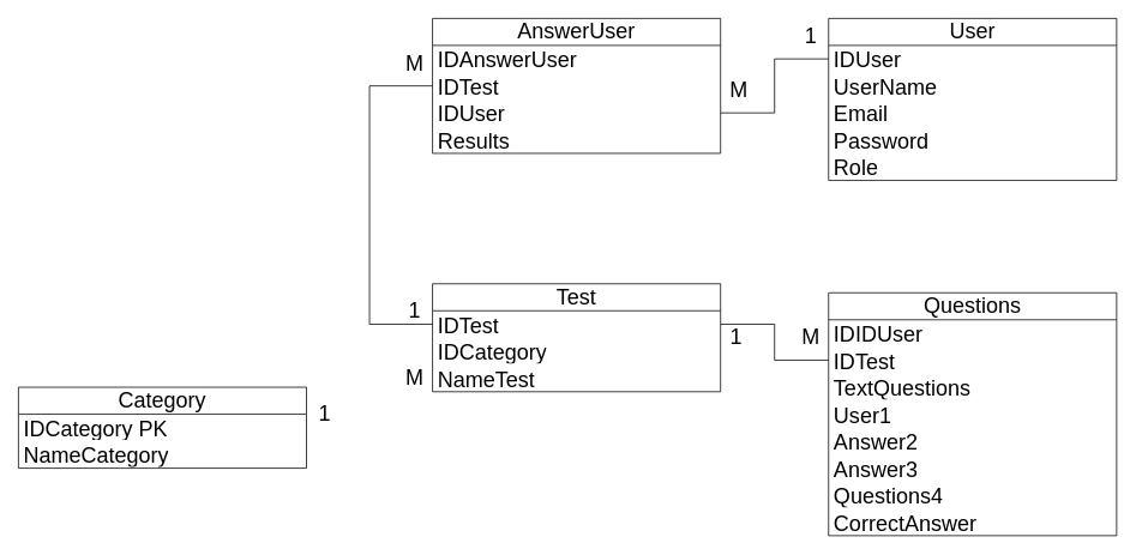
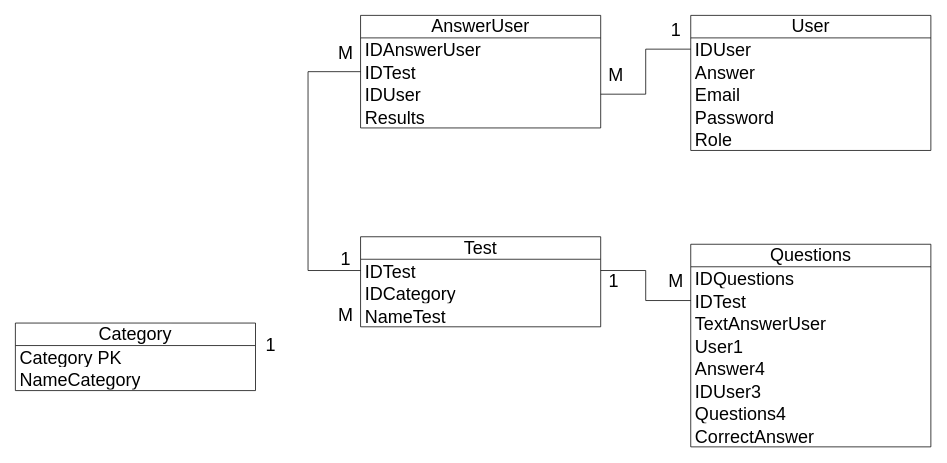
- <mxCell id="25" value="&lt;div style=&quot;text-align: center; font-size: 24px;&quot;&gt;&lt;span style=&quot;font-size: 24px; background-color: initial;&quot;&gt;UserName&lt;/span&gt;&lt;/div&gt;" style="text;strokeColor=none;fillColor=none;align=left;verticalAlign=middle;spacingLeft=4;spacingRight=4;overflow=hidden;points=[[0,0.5],[1,0.5]];portConstraint=eastwest;rotatable=0;whiteSpace=wrap;html=1;fontSize=24;" vertex="1" parent="23"><mxGeometry y="60" width="320" height="30" as="geometry" /></mxCell>
+ <mxCell id="25" value="&lt;div style=&quot;text-align: center; font-size: 24px;&quot;&gt;&lt;span style=&quot;font-size: 24px; background-color: initial;&quot;&gt;Answer&lt;/span&gt;&lt;/div&gt;" style="text;strokeColor=none;fillColor=none;align=left;verticalAlign=middle;spacingLeft=4;spacingRight=4;overflow=hidden;points=[[0,0.5],[1,0.5]];portConstraint=eastwest;rotatable=0;whiteSpace=wrap;html=1;fontSize=24;" vertex="1" parent="23"><mxGeometry y="60" width="320" height="30" as="geometry" /></mxCell>
- <mxCell id="10" value="ID&lt;span style=&quot;font-family: Arial, Helvetica, &amp;quot;Arial Unicode MS&amp;quot;, sans-serif; font-size: 24px; white-space-collapse: preserve; background-color: rgba(255, 255, 255, 0.05);&quot;&gt;IDUser&lt;/span&gt;" style="text;strokeColor=none;fillColor=none;align=left;verticalAlign=middle;spacingLeft=4;spacingRight=4;overflow=hidden;points=[[0,0.5],[1,0.5]];portConstraint=eastwest;rotatable=0;whiteSpace=wrap;html=1;fontSize=24;" vertex="1" parent="9"><mxGeometry y="30" width="320" height="30" as="geometry" /></mxCell>
+ <mxCell id="10" value="ID&lt;span style=&quot;font-family: Arial, Helvetica, &amp;quot;Arial Unicode MS&amp;quot;, sans-serif; font-size: 24px; white-space-collapse: preserve; background-color: rgba(255, 255, 255, 0.05);&quot;&gt;Questions&lt;/span&gt;" style="text;strokeColor=none;fillColor=none;align=left;verticalAlign=middle;spacingLeft=4;spacingRight=4;overflow=hidden;points=[[0,0.5],[1,0.5]];portConstraint=eastwest;rotatable=0;whiteSpace=wrap;html=1;fontSize=24;" vertex="1" parent="9"><mxGeometry y="30" width="320" height="30" as="geometry" /></mxCell>
- <mxCell id="12" value="Text&lt;span style=&quot;font-family: Arial, Helvetica, &amp;quot;Arial Unicode MS&amp;quot;, sans-serif; font-size: 24px; white-space-collapse: preserve; background-color: rgba(255, 255, 255, 0.05);&quot;&gt;Questions&lt;/span&gt;" style="text;strokeColor=none;fillColor=none;align=left;verticalAlign=middle;spacingLeft=4;spacingRight=4;overflow=hidden;points=[[0,0.5],[1,0.5]];portConstraint=eastwest;rotatable=0;whiteSpace=wrap;html=1;fontSize=24;" vertex="1" parent="9"><mxGeometry y="90" width="320" height="30" as="geometry" /></mxCell>
+ <mxCell id="12" value="Text&lt;span style=&quot;font-family: Arial, Helvetica, &amp;quot;Arial Unicode MS&amp;quot;, sans-serif; font-size: 24px; white-space-collapse: preserve; background-color: rgba(255, 255, 255, 0.05);&quot;&gt;AnswerUser&lt;/span&gt;" style="text;strokeColor=none;fillColor=none;align=left;verticalAlign=middle;spacingLeft=4;spacingRight=4;overflow=hidden;points=[[0,0.5],[1,0.5]];portConstraint=eastwest;rotatable=0;whiteSpace=wrap;html=1;fontSize=24;" vertex="1" parent="9"><mxGeometry y="90" width="320" height="30" as="geometry" /></mxCell>
- <mxCell id="3" value="&lt;span style=&quot;font-family: Arial, Helvetica, &amp;quot;Arial Unicode MS&amp;quot;, sans-serif; font-size: 24px; white-space-collapse: preserve; background-color: rgba(255, 255, 255, 0.05);&quot;&gt;IDСategory PK  &lt;/span&gt;" style="text;strokeColor=none;fillColor=none;align=left;verticalAlign=middle;spacingLeft=4;spacingRight=4;overflow=hidden;points=[[0,0.5],[1,0.5]];portConstraint=eastwest;rotatable=0;whiteSpace=wrap;html=1;fontSize=24;" vertex="1" parent="2"><mxGeometry y="30" width="320" height="30" as="geometry" /></mxCell>
+ <mxCell id="3" value="&lt;span style=&quot;font-family: Arial, Helvetica, &amp;quot;Arial Unicode MS&amp;quot;, sans-serif; font-size: 24px; white-space-collapse: preserve; background-color: rgba(255, 255, 255, 0.05);&quot;&gt;Сategory PK  &lt;/span&gt;" style="text;strokeColor=none;fillColor=none;align=left;verticalAlign=middle;spacingLeft=4;spacingRight=4;overflow=hidden;points=[[0,0.5],[1,0.5]];portConstraint=eastwest;rotatable=0;whiteSpace=wrap;html=1;fontSize=24;" vertex="1" parent="2"><mxGeometry y="30" width="320" height="30" as="geometry" /></mxCell>
- <mxCell id="14" value="&lt;span style=&quot;font-family: Arial, Helvetica, &amp;quot;Arial Unicode MS&amp;quot;, sans-serif; font-size: 24px; white-space-collapse: preserve; background-color: rgba(255, 255, 255, 0.05);&quot;&gt;Answer2&lt;/span&gt;" style="text;strokeColor=none;fillColor=none;align=left;verticalAlign=middle;spacingLeft=4;spacingRight=4;overflow=hidden;points=[[0,0.5],[1,0.5]];portConstraint=eastwest;rotatable=0;whiteSpace=wrap;html=1;fontSize=24;" vertex="1" parent="9"><mxGeometry y="150" width="320" height="30" as="geometry" /></mxCell>
+ <mxCell id="14" value="&lt;span style=&quot;font-family: Arial, Helvetica, &amp;quot;Arial Unicode MS&amp;quot;, sans-serif; font-size: 24px; white-space-collapse: preserve; background-color: rgba(255, 255, 255, 0.05);&quot;&gt;Answer4&lt;/span&gt;" style="text;strokeColor=none;fillColor=none;align=left;verticalAlign=middle;spacingLeft=4;spacingRight=4;overflow=hidden;points=[[0,0.5],[1,0.5]];portConstraint=eastwest;rotatable=0;whiteSpace=wrap;html=1;fontSize=24;" vertex="1" parent="9"><mxGeometry y="150" width="320" height="30" as="geometry" /></mxCell>
- <mxCell id="15" value="&lt;span style=&quot;font-family: Arial, Helvetica, &amp;quot;Arial Unicode MS&amp;quot;, sans-serif; font-size: 24px; white-space-collapse: preserve; background-color: rgba(255, 255, 255, 0.05);&quot;&gt;Answer3&lt;/span&gt;" style="text;strokeColor=none;fillColor=none;align=left;verticalAlign=middle;spacingLeft=4;spacingRight=4;overflow=hidden;points=[[0,0.5],[1,0.5]];portConstraint=eastwest;rotatable=0;whiteSpace=wrap;html=1;fontSize=24;" vertex="1" parent="9"><mxGeometry y="180" width="320" height="30" as="geometry" /></mxCell>
+ <mxCell id="15" value="&lt;span style=&quot;font-family: Arial, Helvetica, &amp;quot;Arial Unicode MS&amp;quot;, sans-serif; font-size: 24px; white-space-collapse: preserve; background-color: rgba(255, 255, 255, 0.05);&quot;&gt;IDUser3&lt;/span&gt;" style="text;strokeColor=none;fillColor=none;align=left;verticalAlign=middle;spacingLeft=4;spacingRight=4;overflow=hidden;points=[[0,0.5],[1,0.5]];portConstraint=eastwest;rotatable=0;whiteSpace=wrap;html=1;fontSize=24;" vertex="1" parent="9"><mxGeometry y="180" width="320" height="30" as="geometry" /></mxCell>
